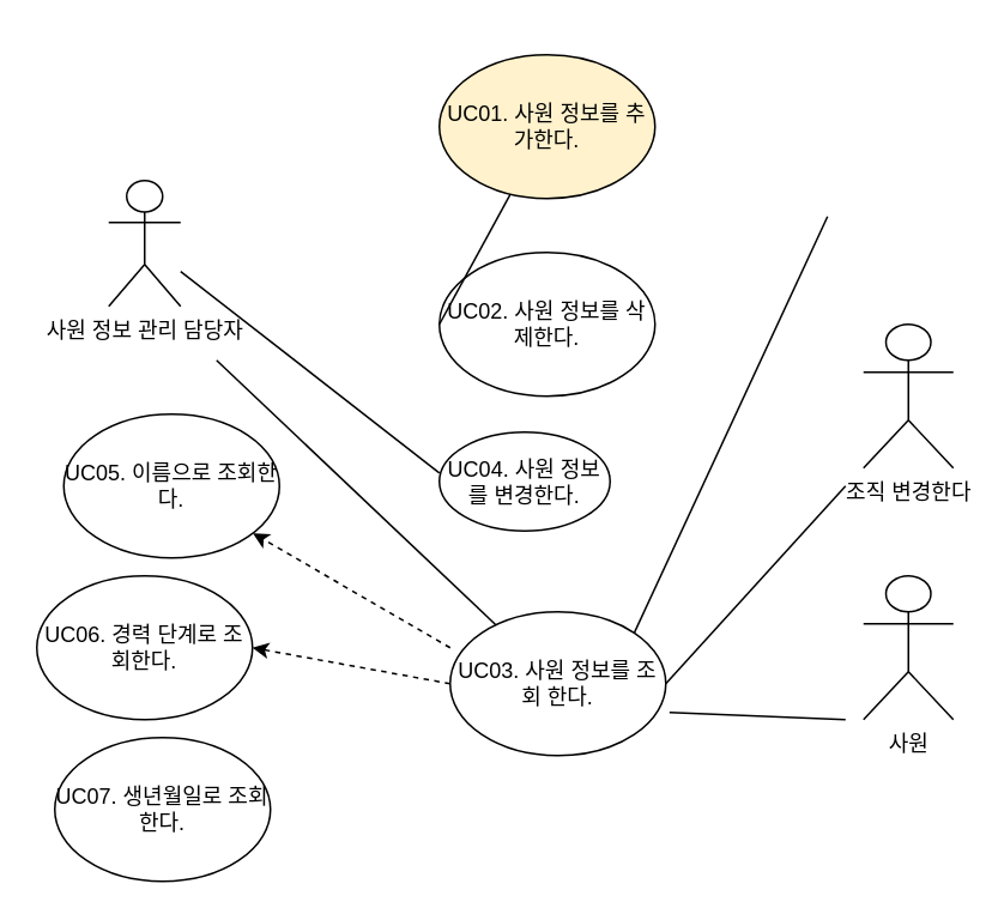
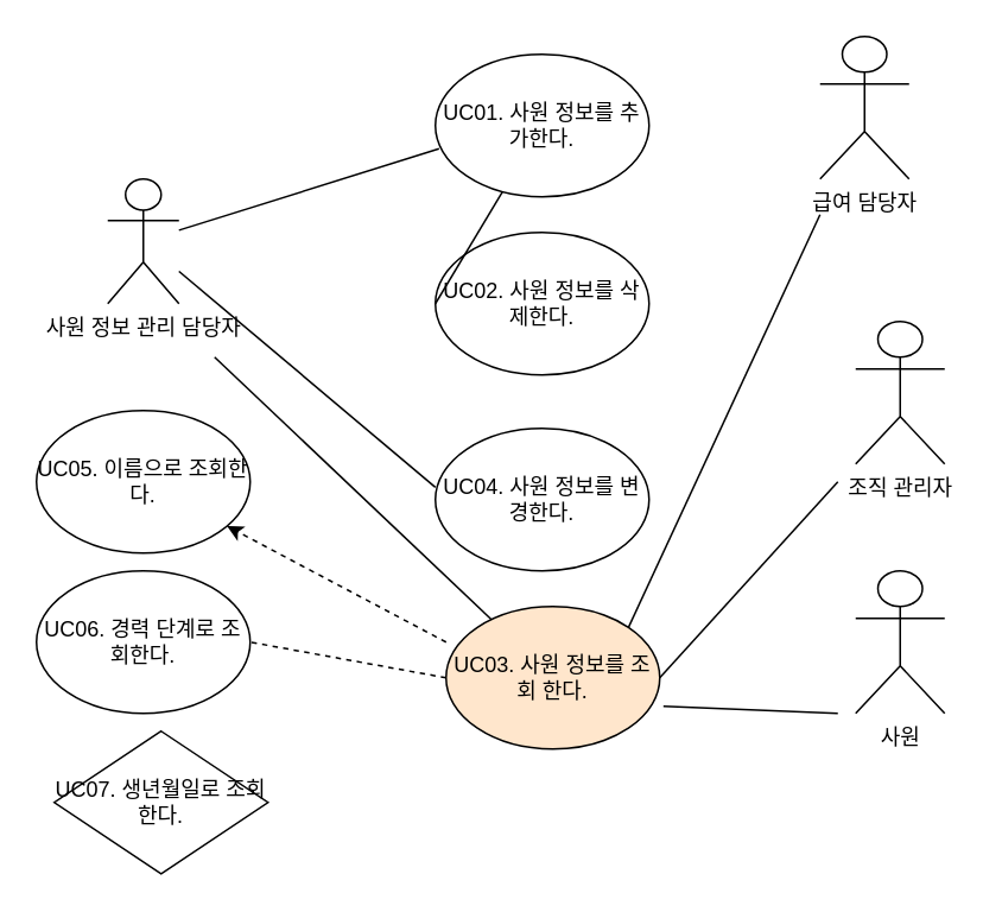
+ <mxCell id="4" value="급여 담당자" style="shape=umlActor;verticalLabelPosition=bottom;verticalAlign=top;html=1;outlineConnect=0;" vertex="1" parent="1"><mxGeometry x="460" y="20" width="50" height="80" as="geometry" /></mxCell>
- <mxCell id="2" value="UC01. 사원 정보를 추가한다." style="ellipse;whiteSpace=wrap;html=1;fillColor=#fff2cc;" vertex="1" parent="1"><mxGeometry x="244" y="30" width="120" height="80" as="geometry" /></mxCell>
+ <mxCell id="2" value="UC01. 사원 정보를 추가한다." style="ellipse;whiteSpace=wrap;html=1;" vertex="1" parent="1"><mxGeometry x="244" y="30" width="120" height="80" as="geometry" /></mxCell>
+ <mxCell id="15" value="" style="endArrow=none;html=1;rounded=0;entryX=0.017;entryY=0.663;entryDx=0;entryDy=0;entryPerimeter=0;" edge="1" parent="1" source="3" target="2"><mxGeometry width="50" height="50" relative="1" as="geometry"><mxPoint x="300" y="220" as="sourcePoint" /><mxPoint x="350" y="170" as="targetPoint" /></mxGeometry></mxCell>
- <mxCell id="7" value="UC02. 사원 정보를 삭제한다." style="ellipse;whiteSpace=wrap;html=1;" vertex="1" parent="1"><mxGeometry x="244" y="140" width="120" height="80" as="geometry" /></mxCell>
+ <mxCell id="7" value="UC02. 사원 정보를 삭제한다." style="ellipse;whiteSpace=wrap;html=1;" vertex="1" parent="1"><mxGeometry x="244" y="130" width="120" height="80" as="geometry" /></mxCell>
- <mxCell id="9" value="UC04. 사원 정보를 변경한다." style="ellipse;whiteSpace=wrap;html=1;" vertex="1" parent="1"><mxGeometry x="244" y="240" width="95" height="55" as="geometry" /></mxCell>
+ <mxCell id="9" value="UC04. 사원 정보를 변경한다." style="ellipse;whiteSpace=wrap;html=1;" vertex="1" parent="1"><mxGeometry x="244" y="240" width="120" height="80" as="geometry" /></mxCell>
- <mxCell id="10" value="UC05. 이름으로 조회한다." style="ellipse;whiteSpace=wrap;html=1;" vertex="1" parent="1"><mxGeometry x="35" y="230" width="120" height="80" as="geometry" /></mxCell>
+ <mxCell id="10" value="UC05. 이름으로 조회한다." style="ellipse;whiteSpace=wrap;html=1;" vertex="1" parent="1"><mxGeometry x="20" y="230" width="120" height="80" as="geometry" /></mxCell>
- <mxCell id="6" value="조직 변경한다" style="shape=umlActor;verticalLabelPosition=bottom;verticalAlign=top;html=1;outlineConnect=0;" vertex="1" parent="1"><mxGeometry x="480" y="180" width="50" height="80" as="geometry" /></mxCell>
+ <mxCell id="6" value="조직 관리자" style="shape=umlActor;verticalLabelPosition=bottom;verticalAlign=top;html=1;outlineConnect=0;" vertex="1" parent="1"><mxGeometry x="480" y="180" width="50" height="80" as="geometry" /></mxCell>
- <mxCell id="13" value="" style="endArrow=classic;html=1;rounded=0;dashed=1;exitX=0;exitY=0.5;exitDx=0;exitDy=0;entryX=1;entryY=0.5;entryDx=0;entryDy=0;" edge="1" parent="1" source="8" target="11"><mxGeometry width="50" height="50" relative="1" as="geometry"><mxPoint x="300" y="230" as="sourcePoint" /><mxPoint x="350" y="180" as="targetPoint" /></mxGeometry></mxCell>
+ <mxCell id="13" value="" style="endArrow=none;html=1;rounded=0;dashed=1;exitX=0;exitY=0.5;exitDx=0;exitDy=0;entryX=1;entryY=0.5;entryDx=0;entryDy=0;" edge="1" parent="1" source="8" target="11"><mxGeometry width="50" height="50" relative="1" as="geometry"><mxPoint x="300" y="230" as="sourcePoint" /><mxPoint x="350" y="180" as="targetPoint" /></mxGeometry></mxCell>
- <mxCell id="8" value="UC03. 사원 정보를 조회 한다." style="ellipse;whiteSpace=wrap;html=1;" vertex="1" parent="1"><mxGeometry x="250" y="340" width="120" height="80" as="geometry" /></mxCell>
+ <mxCell id="8" value="UC03. 사원 정보를 조회 한다." style="ellipse;whiteSpace=wrap;html=1;fillColor=#ffe6cc;" vertex="1" parent="1"><mxGeometry x="250" y="340" width="120" height="80" as="geometry" /></mxCell>
- <mxCell id="14" value="UC07. 생년월일로 조회한다." style="ellipse;whiteSpace=wrap;html=1;" vertex="1" parent="1"><mxGeometry x="30" y="410" width="120" height="80" as="geometry" /></mxCell>
+ <mxCell id="14" value="UC07. 생년월일로 조회한다." style="rhombus;whiteSpace=wrap;html=1;" vertex="1" parent="1"><mxGeometry x="30" y="410" width="120" height="80" as="geometry" /></mxCell>
